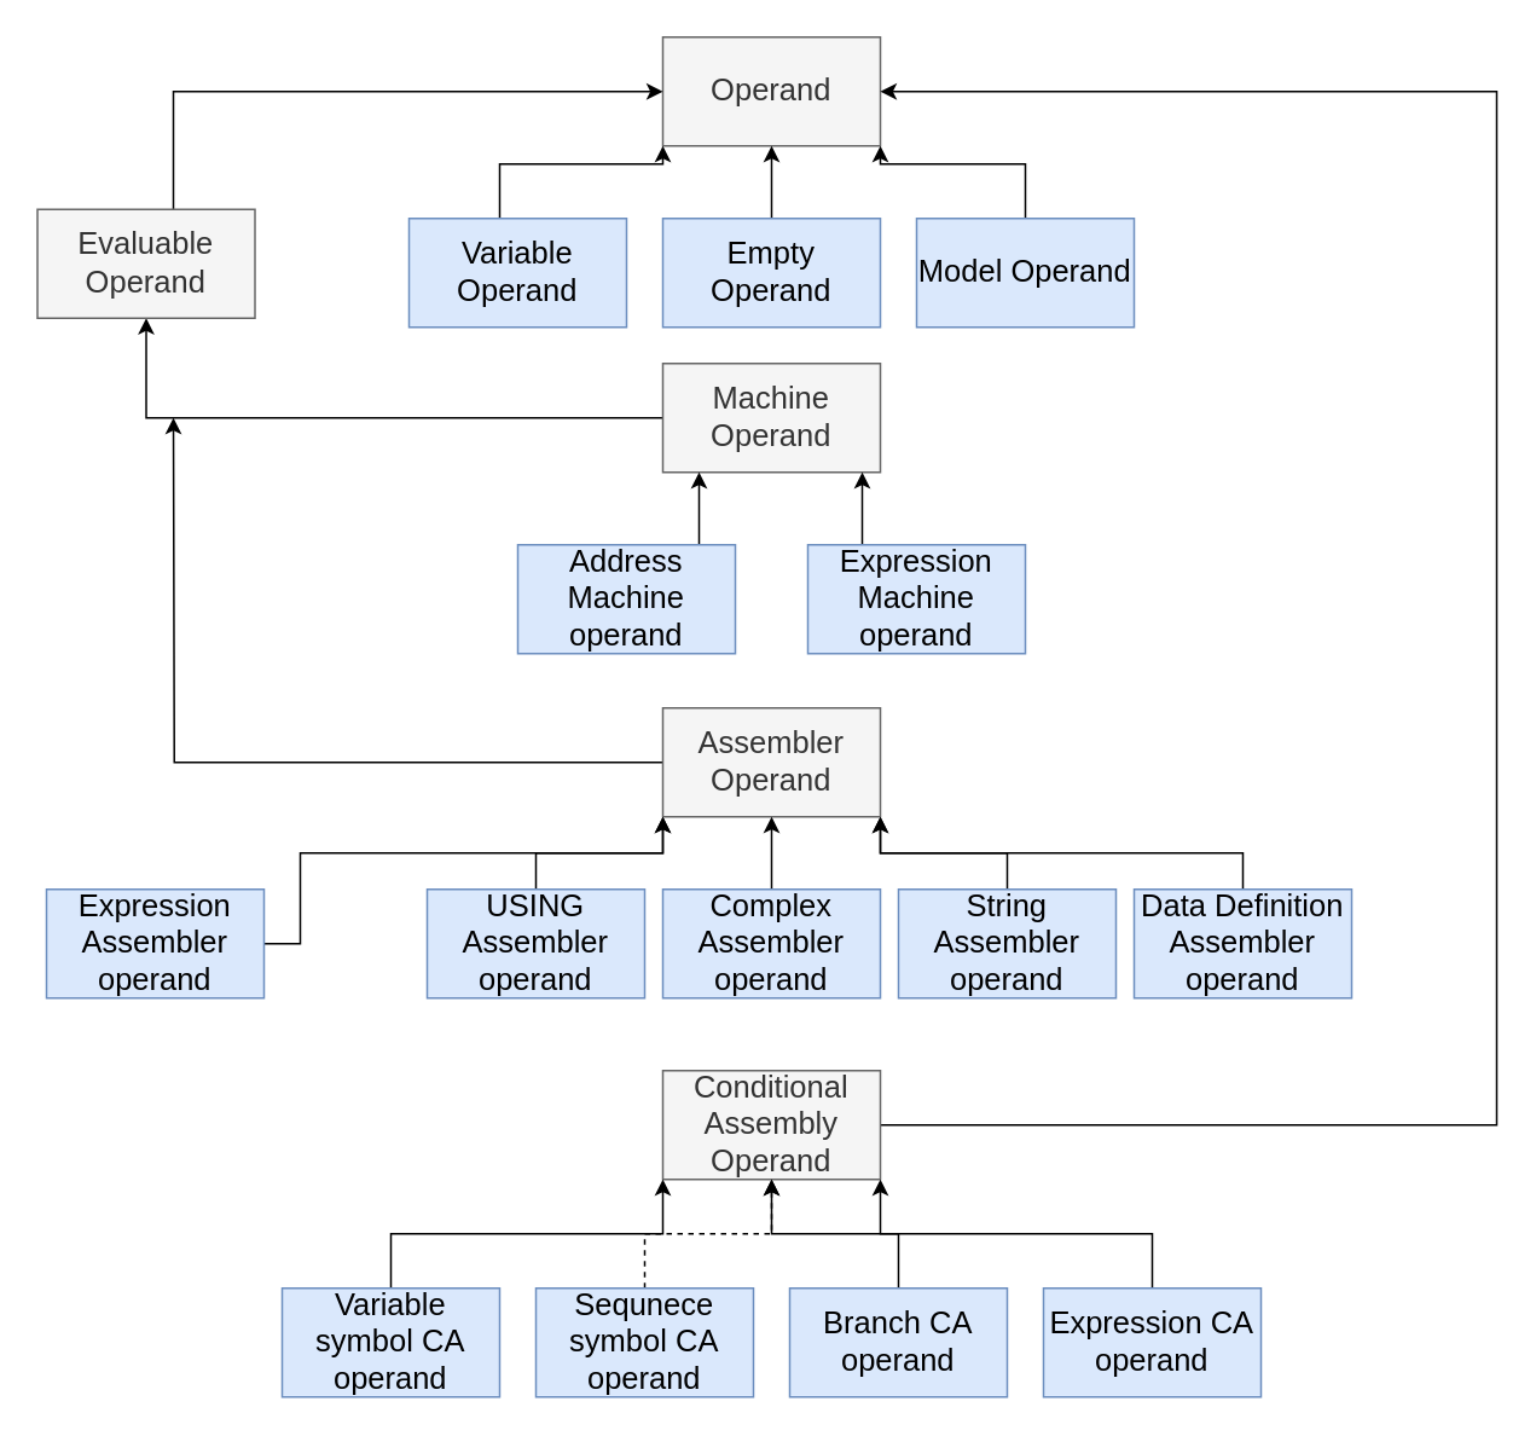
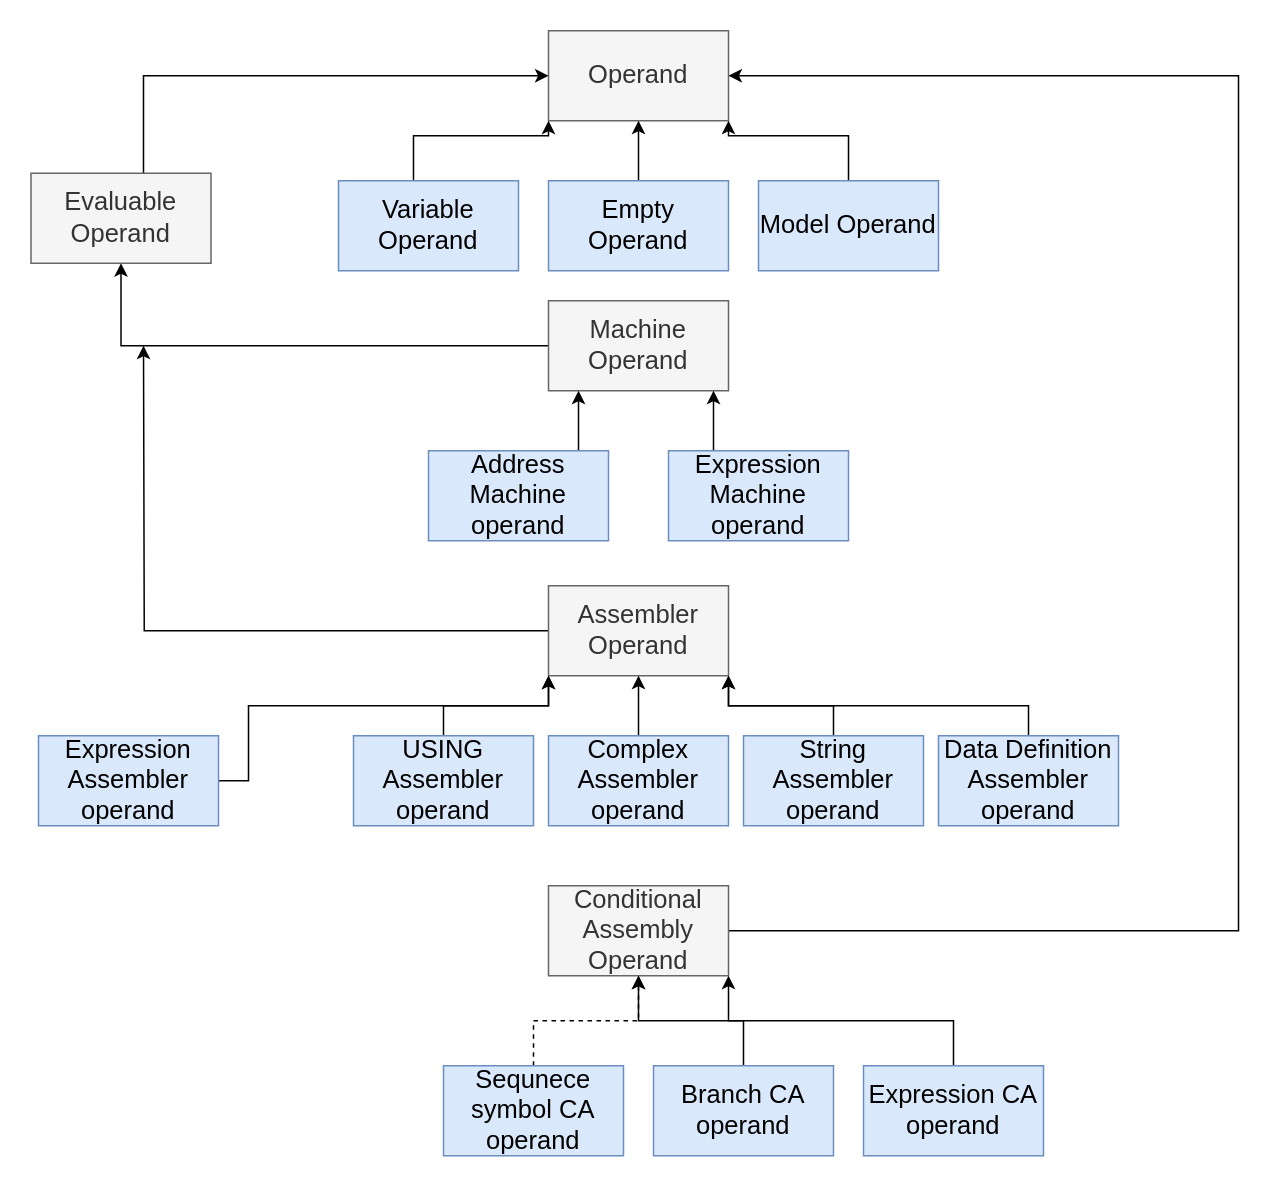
- <mxCell id="27" style="edgeStyle=orthogonalEdgeStyle;rounded=0;orthogonalLoop=1;jettySize=auto;html=1;entryX=0;entryY=1;entryDx=0;entryDy=0;" edge="1" parent="1" source="28" target="26"><mxGeometry relative="1" as="geometry"><Array as="points"><mxPoint x="215" y="680" /><mxPoint x="365" y="680" /></Array></mxGeometry></mxCell>
- <mxCell id="28" value="Variable symbol CA operand" style="rounded=0;whiteSpace=wrap;html=1;fontSize=17;fillColor=#dae8fc;strokeColor=#6c8ebf;" vertex="1" parent="1"><mxGeometry x="155" y="710" width="120" height="60" as="geometry" /></mxCell>
